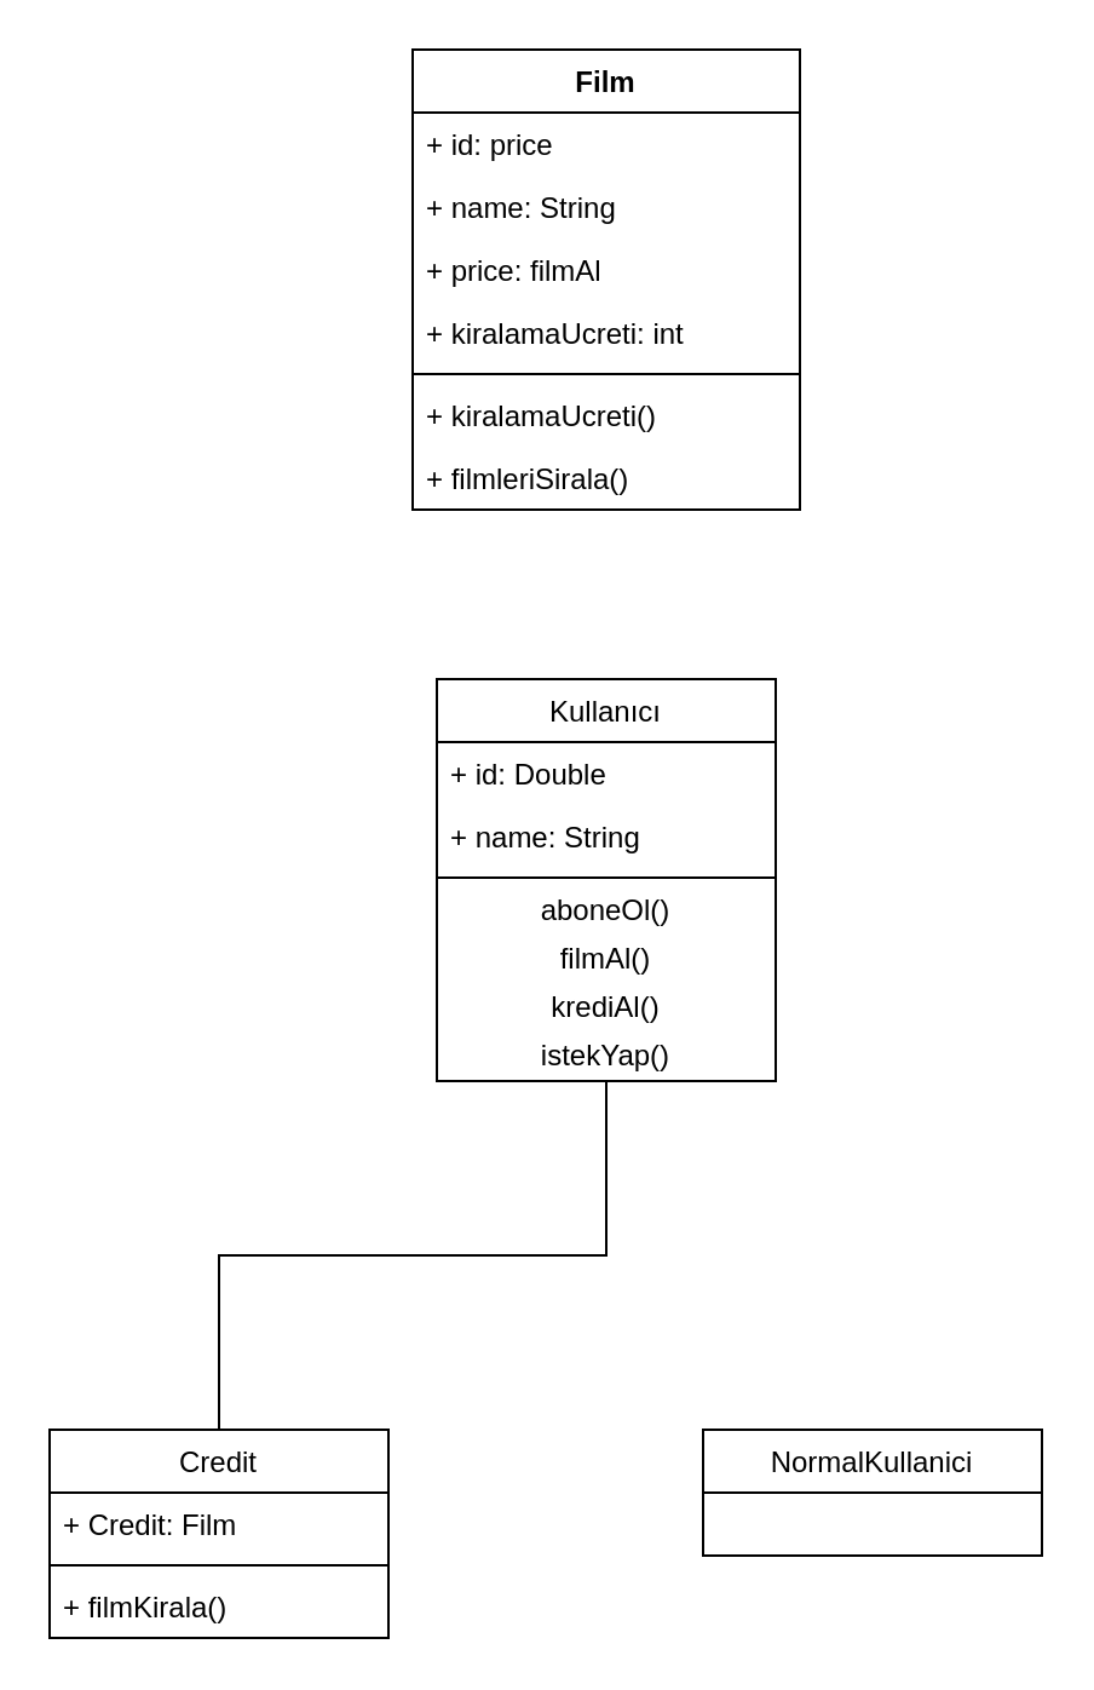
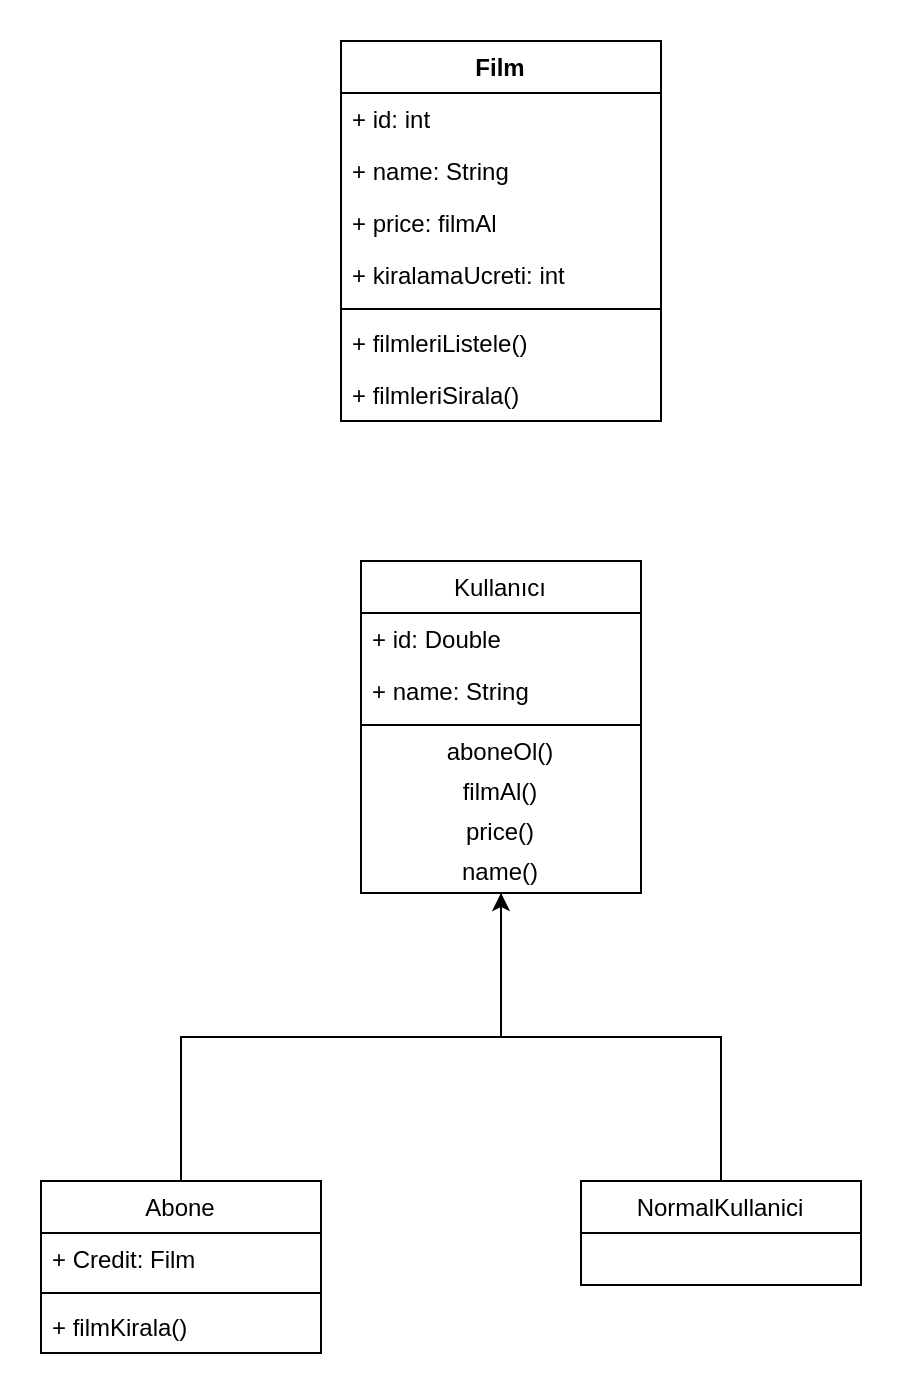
- <mxCell id="18" value="+ id: price" style="text;strokeColor=none;fillColor=none;align=left;verticalAlign=top;spacingLeft=4;spacingRight=4;overflow=hidden;rotatable=0;points=[[0,0.5],[1,0.5]];portConstraint=eastwest;" vertex="1" parent="17"><mxGeometry y="26" width="160" height="26" as="geometry" /></mxCell>
+ <mxCell id="18" value="+ id: int" style="text;strokeColor=none;fillColor=none;align=left;verticalAlign=top;spacingLeft=4;spacingRight=4;overflow=hidden;rotatable=0;points=[[0,0.5],[1,0.5]];portConstraint=eastwest;" vertex="1" parent="17"><mxGeometry y="26" width="160" height="26" as="geometry" /></mxCell>
- <mxCell id="23" value="+ kiralamaUcreti()" style="text;strokeColor=none;fillColor=none;align=left;verticalAlign=top;spacingLeft=4;spacingRight=4;overflow=hidden;rotatable=0;points=[[0,0.5],[1,0.5]];portConstraint=eastwest;" vertex="1" parent="17"><mxGeometry y="138" width="160" height="26" as="geometry" /></mxCell>
+ <mxCell id="23" value="+ filmleriListele()" style="text;strokeColor=none;fillColor=none;align=left;verticalAlign=top;spacingLeft=4;spacingRight=4;overflow=hidden;rotatable=0;points=[[0,0.5],[1,0.5]];portConstraint=eastwest;" vertex="1" parent="17"><mxGeometry y="138" width="160" height="26" as="geometry" /></mxCell>
- <mxCell id="8" value="krediAl()" style="text;html=1;strokeColor=none;fillColor=none;align=center;verticalAlign=middle;whiteSpace=wrap;rounded=0;" vertex="1" parent="2"><mxGeometry y="126" width="140" height="20" as="geometry" /></mxCell>
+ <mxCell id="8" value="price()" style="text;html=1;strokeColor=none;fillColor=none;align=center;verticalAlign=middle;whiteSpace=wrap;rounded=0;" vertex="1" parent="2"><mxGeometry y="126" width="140" height="20" as="geometry" /></mxCell>
- <mxCell id="9" value="istekYap()" style="text;html=1;strokeColor=none;fillColor=none;align=center;verticalAlign=middle;whiteSpace=wrap;rounded=0;" vertex="1" parent="2"><mxGeometry y="146" width="140" height="20" as="geometry" /></mxCell>
+ <mxCell id="9" value="name()" style="text;html=1;strokeColor=none;fillColor=none;align=center;verticalAlign=middle;whiteSpace=wrap;rounded=0;" vertex="1" parent="2"><mxGeometry y="146" width="140" height="20" as="geometry" /></mxCell>
+ <mxCell id="15" style="edgeStyle=orthogonalEdgeStyle;rounded=0;orthogonalLoop=1;jettySize=auto;html=1;" edge="1" parent="1" source="16" target="2"><mxGeometry relative="1" as="geometry"><mxPoint x="250" y="520" as="targetPoint" /></mxGeometry></mxCell>
- <mxCell id="11" value="Credit" style="swimlane;fontStyle=0;childLayout=stackLayout;horizontal=1;startSize=26;fillColor=none;horizontalStack=0;resizeParent=1;resizeParentMax=0;resizeLast=0;collapsible=1;marginBottom=0;" vertex="1" parent="1"><mxGeometry x="20" y="590" width="140" height="86" as="geometry" /></mxCell>
+ <mxCell id="11" value="Abone" style="swimlane;fontStyle=0;childLayout=stackLayout;horizontal=1;startSize=26;fillColor=none;horizontalStack=0;resizeParent=1;resizeParentMax=0;resizeLast=0;collapsible=1;marginBottom=0;" vertex="1" parent="1"><mxGeometry x="20" y="590" width="140" height="86" as="geometry" /></mxCell>
